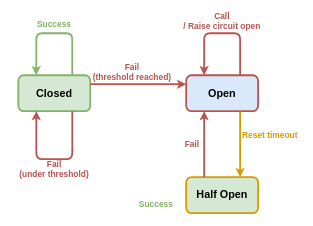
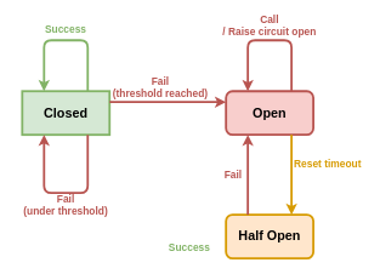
- <mxCell id="2" value="&lt;font size=&quot;1&quot;&gt;&lt;b style=&quot;font-size: 18px&quot;&gt;Closed&lt;/b&gt;&lt;/font&gt;" style="rounded=1;whiteSpace=wrap;html=1;strokeWidth=3;fillColor=#d5e8d4;strokeColor=#82b366;" vertex="1" parent="1"><mxGeometry x="30" y="125" width="120" height="60" as="geometry" /></mxCell>
+ <mxCell id="2" value="&lt;font size=&quot;1&quot;&gt;&lt;b style=&quot;font-size: 18px&quot;&gt;Closed&lt;/b&gt;&lt;/font&gt;" style="whiteSpace=wrap;html=1;strokeWidth=3;fillColor=#d5e8d4;strokeColor=#82b366;rounded=0;" vertex="1" parent="1"><mxGeometry x="30" y="125" width="120" height="60" as="geometry" /></mxCell>
- <mxCell id="3" value="&lt;font size=&quot;1&quot;&gt;&lt;b style=&quot;font-size: 18px&quot;&gt;Open&lt;/b&gt;&lt;/font&gt;" style="rounded=1;whiteSpace=wrap;html=1;strokeWidth=3;fillColor=#dae8fc;strokeColor=#b85450;" vertex="1" parent="1"><mxGeometry x="310" y="125" width="120" height="60" as="geometry" /></mxCell>
+ <mxCell id="3" value="&lt;font size=&quot;1&quot;&gt;&lt;b style=&quot;font-size: 18px&quot;&gt;Open&lt;/b&gt;&lt;/font&gt;" style="rounded=1;whiteSpace=wrap;html=1;strokeWidth=3;fillColor=#f8cecc;strokeColor=#b85450;" vertex="1" parent="1"><mxGeometry x="310" y="125" width="120" height="60" as="geometry" /></mxCell>
- <mxCell id="4" value="&lt;font size=&quot;1&quot;&gt;&lt;b style=&quot;font-size: 18px&quot;&gt;Half Open&lt;/b&gt;&lt;/font&gt;" style="rounded=1;whiteSpace=wrap;html=1;strokeWidth=3;fillColor=#d5e8d4;strokeColor=#d79b00;" vertex="1" parent="1"><mxGeometry x="310" y="295" width="120" height="60" as="geometry" /></mxCell>
+ <mxCell id="4" value="&lt;font size=&quot;1&quot;&gt;&lt;b style=&quot;font-size: 18px&quot;&gt;Half Open&lt;/b&gt;&lt;/font&gt;" style="rounded=1;whiteSpace=wrap;html=1;strokeWidth=3;fillColor=#ffe6cc;strokeColor=#d79b00;" vertex="1" parent="1"><mxGeometry x="310" y="295" width="120" height="60" as="geometry" /></mxCell>
